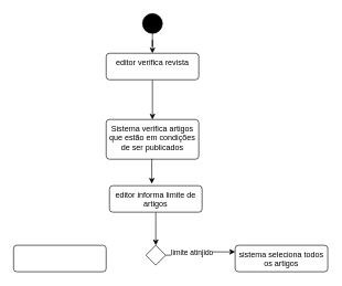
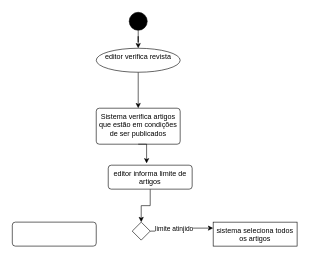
- <mxCell id="5" value="editor verifica revista" style="html=1;align=center;verticalAlign=top;rounded=1;absoluteArcSize=1;arcSize=10;dashed=0;whiteSpace=wrap;" vertex="1" parent="1"><mxGeometry x="160" y="80" width="140" height="40" as="geometry" /></mxCell>
+ <mxCell id="5" value="editor verifica revista" style="ellipse;html=1;align=center;verticalAlign=top;absoluteArcSize=1;arcSize=10;dashed=0;whiteSpace=wrap;" vertex="1" parent="1"><mxGeometry x="160" y="80" width="140" height="40" as="geometry" /></mxCell>
- <mxCell id="8" value="editor informa limite de artigos" style="html=1;align=center;verticalAlign=top;rounded=1;absoluteArcSize=1;arcSize=10;dashed=0;whiteSpace=wrap;" vertex="1" parent="1"><mxGeometry x="165" y="280" width="140" height="40" as="geometry" /></mxCell>
+ <mxCell id="8" value="editor informa limite de artigos" style="html=1;align=center;verticalAlign=top;rounded=1;absoluteArcSize=1;arcSize=10;dashed=0;whiteSpace=wrap;" vertex="1" parent="1"><mxGeometry x="180" y="275" width="140" height="40" as="geometry" /></mxCell>
- <mxCell id="14" value="sistema seleciona todos os artigos" style="html=1;align=center;verticalAlign=top;rounded=1;absoluteArcSize=1;arcSize=10;dashed=0;whiteSpace=wrap;" vertex="1" parent="1"><mxGeometry x="355" y="370" width="140" height="40" as="geometry" /></mxCell>
+ <mxCell id="14" value="sistema seleciona todos os artigos" style="html=1;align=center;verticalAlign=top;absoluteArcSize=1;arcSize=10;dashed=0;whiteSpace=wrap;rounded=0;" vertex="1" parent="1"><mxGeometry x="355" y="370" width="140" height="40" as="geometry" /></mxCell>
